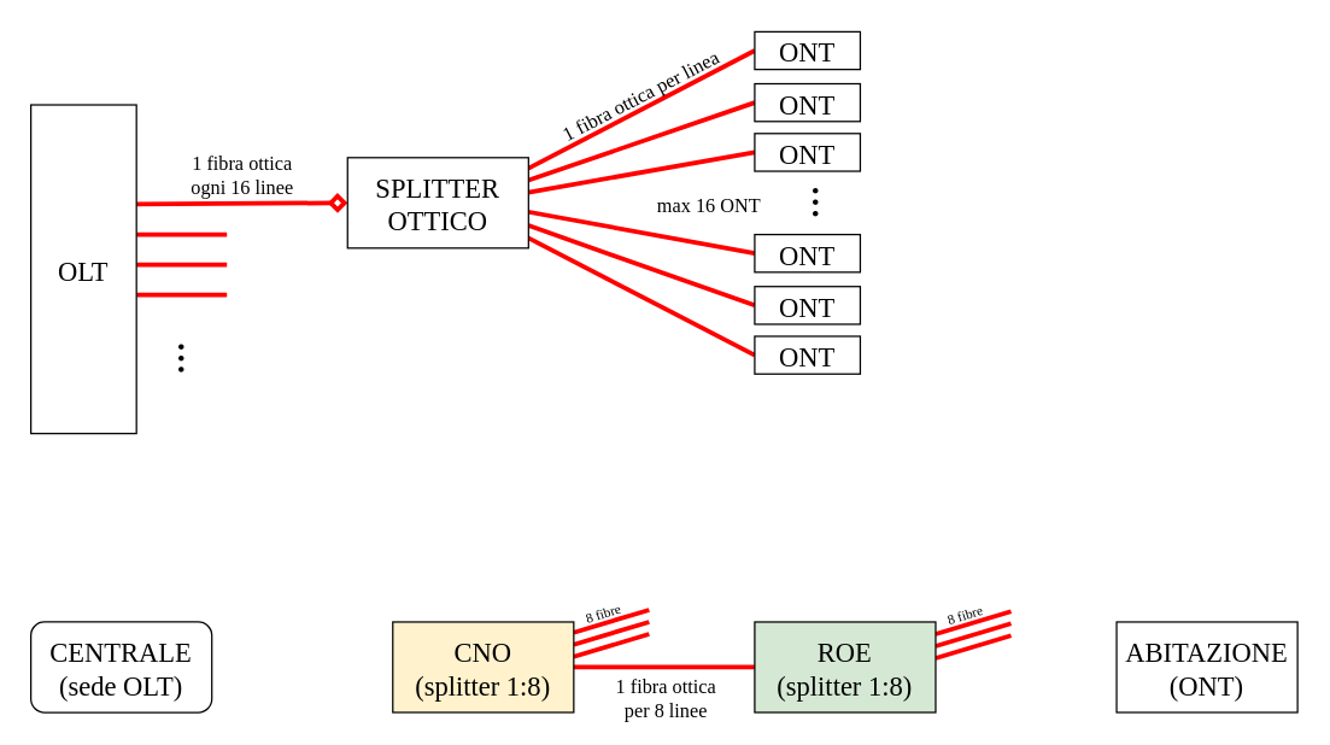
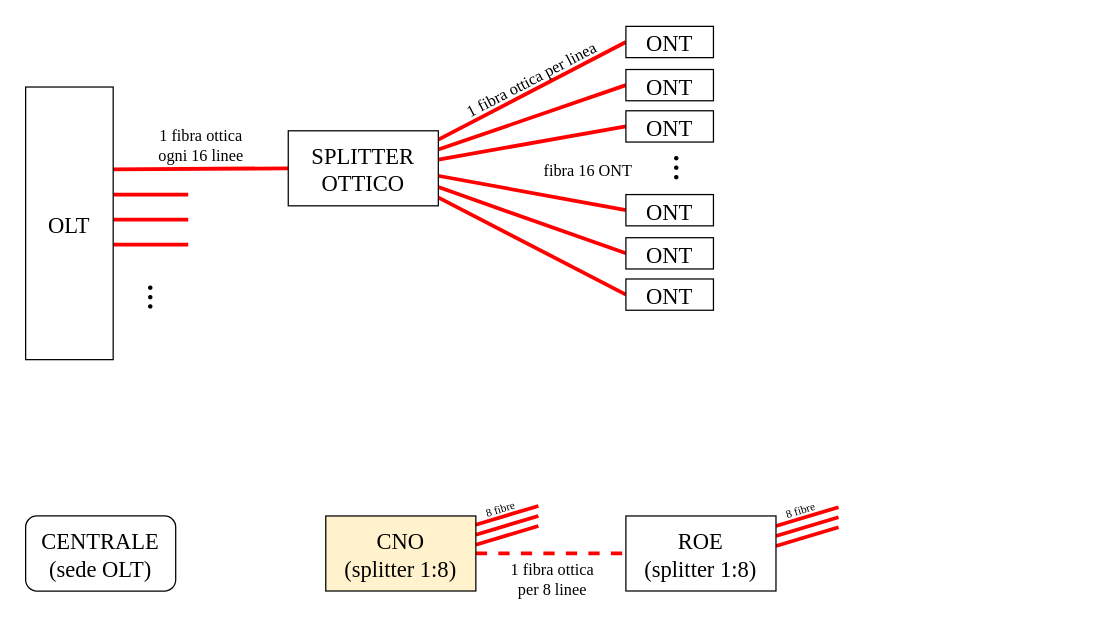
- <mxCell id="3" style="rounded=0;orthogonalLoop=1;jettySize=auto;html=1;fontSize=18;endArrow=diamond;endFill=0;strokeColor=#FF0000;strokeWidth=3;entryX=0;entryY=0.5;entryDx=0;entryDy=0;exitX=0.956;exitY=0.302;exitDx=0;exitDy=0;exitPerimeter=0;" edge="1" parent="1" source="14" target="24"><mxGeometry relative="1" as="geometry"><mxPoint x="290" y="102" as="targetPoint" /></mxGeometry></mxCell>
+ <mxCell id="3" style="rounded=0;orthogonalLoop=1;jettySize=auto;html=1;fontSize=18;endArrow=none;endFill=0;strokeColor=#FF0000;strokeWidth=3;entryX=0;entryY=0.5;entryDx=0;entryDy=0;exitX=0.956;exitY=0.302;exitDx=0;exitDy=0;exitPerimeter=0;" edge="1" parent="1" source="14" target="24"><mxGeometry relative="1" as="geometry"><mxPoint x="290" y="102" as="targetPoint" /></mxGeometry></mxCell>
- <mxCell id="22" value="max 16 ONT" style="text;html=1;strokeColor=none;fillColor=none;align=center;verticalAlign=middle;whiteSpace=wrap;rounded=0;labelBackgroundColor=none;fontFamily=Bahnschrift;fontSize=13;spacingTop=4;" vertex="1" parent="1"><mxGeometry x="410" y="124" width="120" height="20" as="geometry" /></mxCell>
+ <mxCell id="22" value="fibra 16 ONT" style="text;html=1;strokeColor=none;fillColor=none;align=center;verticalAlign=middle;whiteSpace=wrap;rounded=0;labelBackgroundColor=none;fontFamily=Bahnschrift;fontSize=13;spacingTop=4;" vertex="1" parent="1"><mxGeometry x="410" y="124" width="120" height="20" as="geometry" /></mxCell>
- <mxCell id="32" value="" style="edgeStyle=orthogonalEdgeStyle;rounded=0;orthogonalLoop=1;jettySize=auto;html=1;endArrow=none;endFill=0;strokeColor=#FF0000;strokeWidth=3;fontFamily=Bahnschrift;fontSize=13;" edge="1" parent="1" source="35" target="36"><mxGeometry relative="1" as="geometry" /></mxCell>
+ <mxCell id="32" value="" style="edgeStyle=orthogonalEdgeStyle;rounded=0;orthogonalLoop=1;jettySize=auto;html=1;endArrow=none;endFill=0;strokeColor=#FF0000;strokeWidth=3;fontFamily=Bahnschrift;fontSize=13;dashed=1;" edge="1" parent="1" source="35" target="36"><mxGeometry relative="1" as="geometry" /></mxCell>
- <mxCell id="36" value="&lt;div&gt;ROE&lt;/div&gt;&lt;div&gt;(splitter 1:8)&lt;br&gt;&lt;/div&gt;" style="rounded=0;whiteSpace=wrap;html=1;fontFamily=Bahnschrift;fontSize=18;spacingTop=4;fillColor=#d5e8d4;" vertex="1" parent="1"><mxGeometry x="500" y="412" width="120" height="60" as="geometry" /></mxCell>
+ <mxCell id="36" value="&lt;div&gt;ROE&lt;/div&gt;&lt;div&gt;(splitter 1:8)&lt;br&gt;&lt;/div&gt;" style="rounded=0;whiteSpace=wrap;html=1;fontFamily=Bahnschrift;fontSize=18;spacingTop=4;" vertex="1" parent="1"><mxGeometry x="500" y="412" width="120" height="60" as="geometry" /></mxCell>
- <mxCell id="37" value="&lt;div&gt;ABITAZIONE&lt;/div&gt;&lt;div&gt;(ONT)&lt;br&gt;&lt;/div&gt;" style="rounded=0;whiteSpace=wrap;html=1;fontFamily=Bahnschrift;fontSize=18;spacingTop=4;" vertex="1" parent="1"><mxGeometry x="740" y="412" width="120" height="60" as="geometry" /></mxCell>
